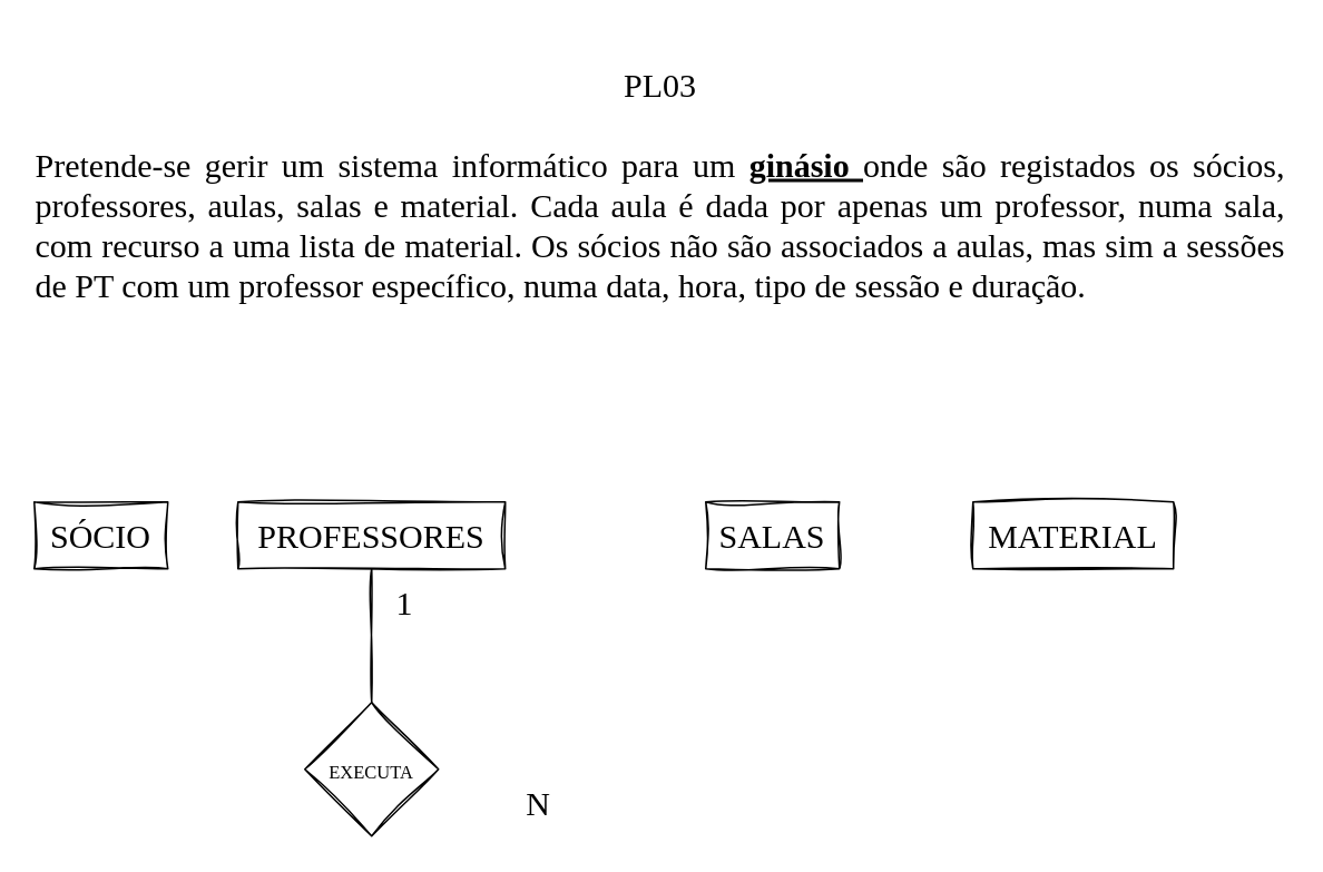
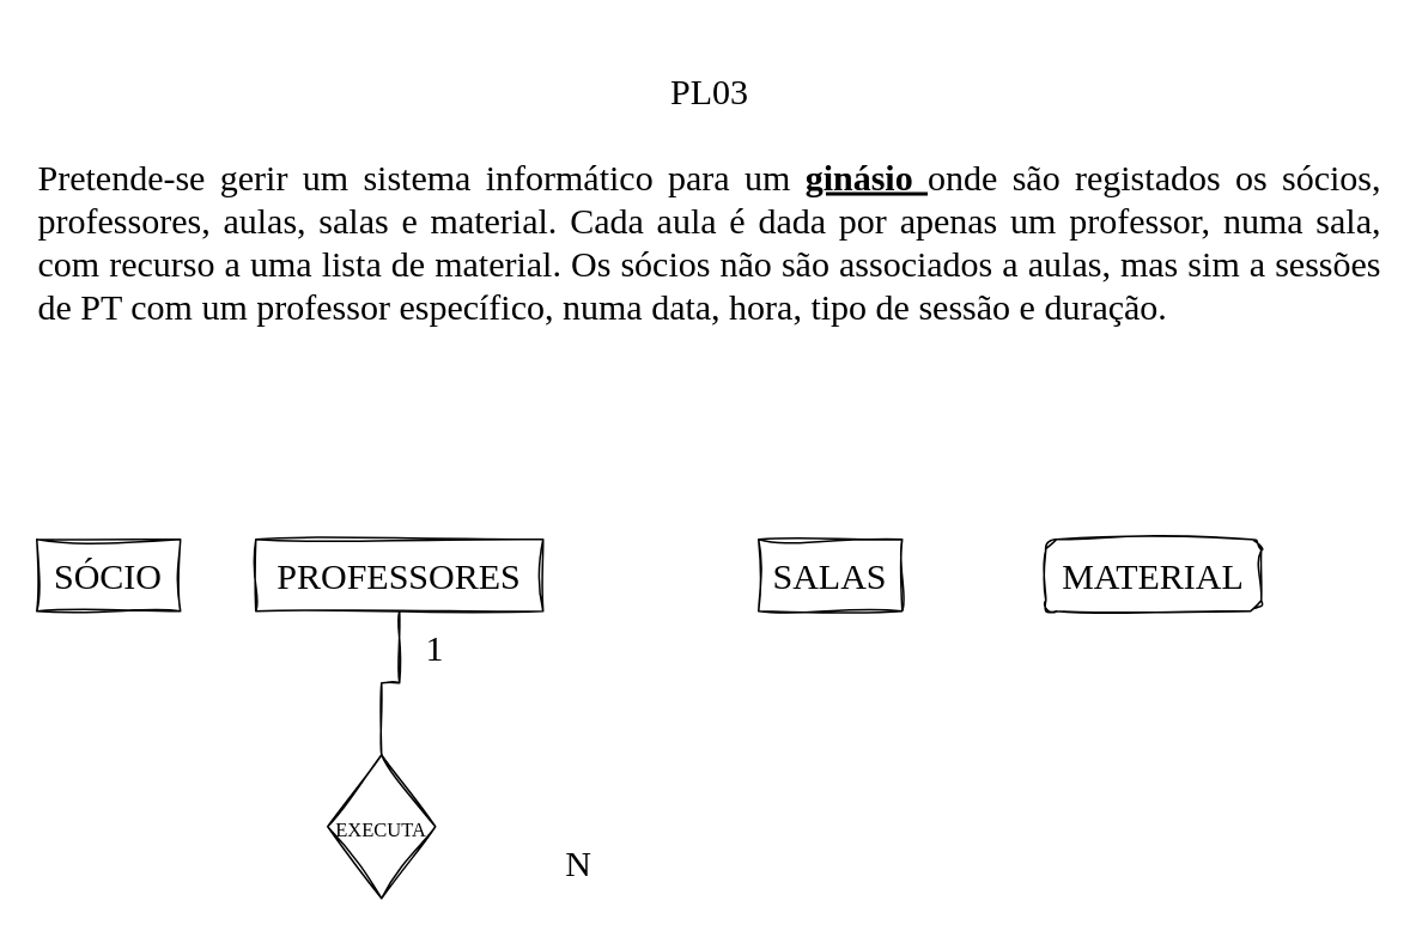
- <mxCell id="7" value="MATERIAL" style="rounded=0;whiteSpace=wrap;html=1;sketch=1;hachureGap=4;jiggle=2;curveFitting=1;fontFamily=Architects Daughter;fontSource=https%3A%2F%2Ffonts.googleapis.com%2Fcss%3Ffamily%3DArchitects%2BDaughter;fontSize=20;" vertex="1" parent="1"><mxGeometry x="582" y="300" width="120" height="40" as="geometry" /></mxCell>
+ <mxCell id="7" value="MATERIAL" style="whiteSpace=wrap;html=1;sketch=1;hachureGap=4;jiggle=2;curveFitting=1;fontFamily=Architects Daughter;fontSource=https%3A%2F%2Ffonts.googleapis.com%2Fcss%3Ffamily%3DArchitects%2BDaughter;fontSize=20;rounded=1;" vertex="1" parent="1"><mxGeometry x="582" y="300" width="120" height="40" as="geometry" /></mxCell>
- <mxCell id="8" value="&lt;p style=&quot;line-height: 273%;&quot;&gt;&lt;font style=&quot;font-size: 11px;&quot;&gt;EXECUTA&lt;/font&gt;&lt;/p&gt;" style="rhombus;whiteSpace=wrap;html=1;fontSize=20;fontFamily=Architects Daughter;rounded=0;sketch=1;hachureGap=4;jiggle=2;curveFitting=1;fontSource=https%3A%2F%2Ffonts.googleapis.com%2Fcss%3Ffamily%3DArchitects%2BDaughter;" vertex="1" parent="1"><mxGeometry x="182" y="420" width="80" height="80" as="geometry" /></mxCell>
+ <mxCell id="8" value="&lt;p style=&quot;line-height: 273%;&quot;&gt;&lt;font style=&quot;font-size: 11px;&quot;&gt;EXECUTA&lt;/font&gt;&lt;/p&gt;" style="rhombus;whiteSpace=wrap;html=1;fontSize=20;fontFamily=Architects Daughter;rounded=0;sketch=1;hachureGap=4;jiggle=2;curveFitting=1;fontSource=https%3A%2F%2Ffonts.googleapis.com%2Fcss%3Ffamily%3DArchitects%2BDaughter;" vertex="1" parent="1"><mxGeometry x="182" y="420" width="60" height="80" as="geometry" /></mxCell>
